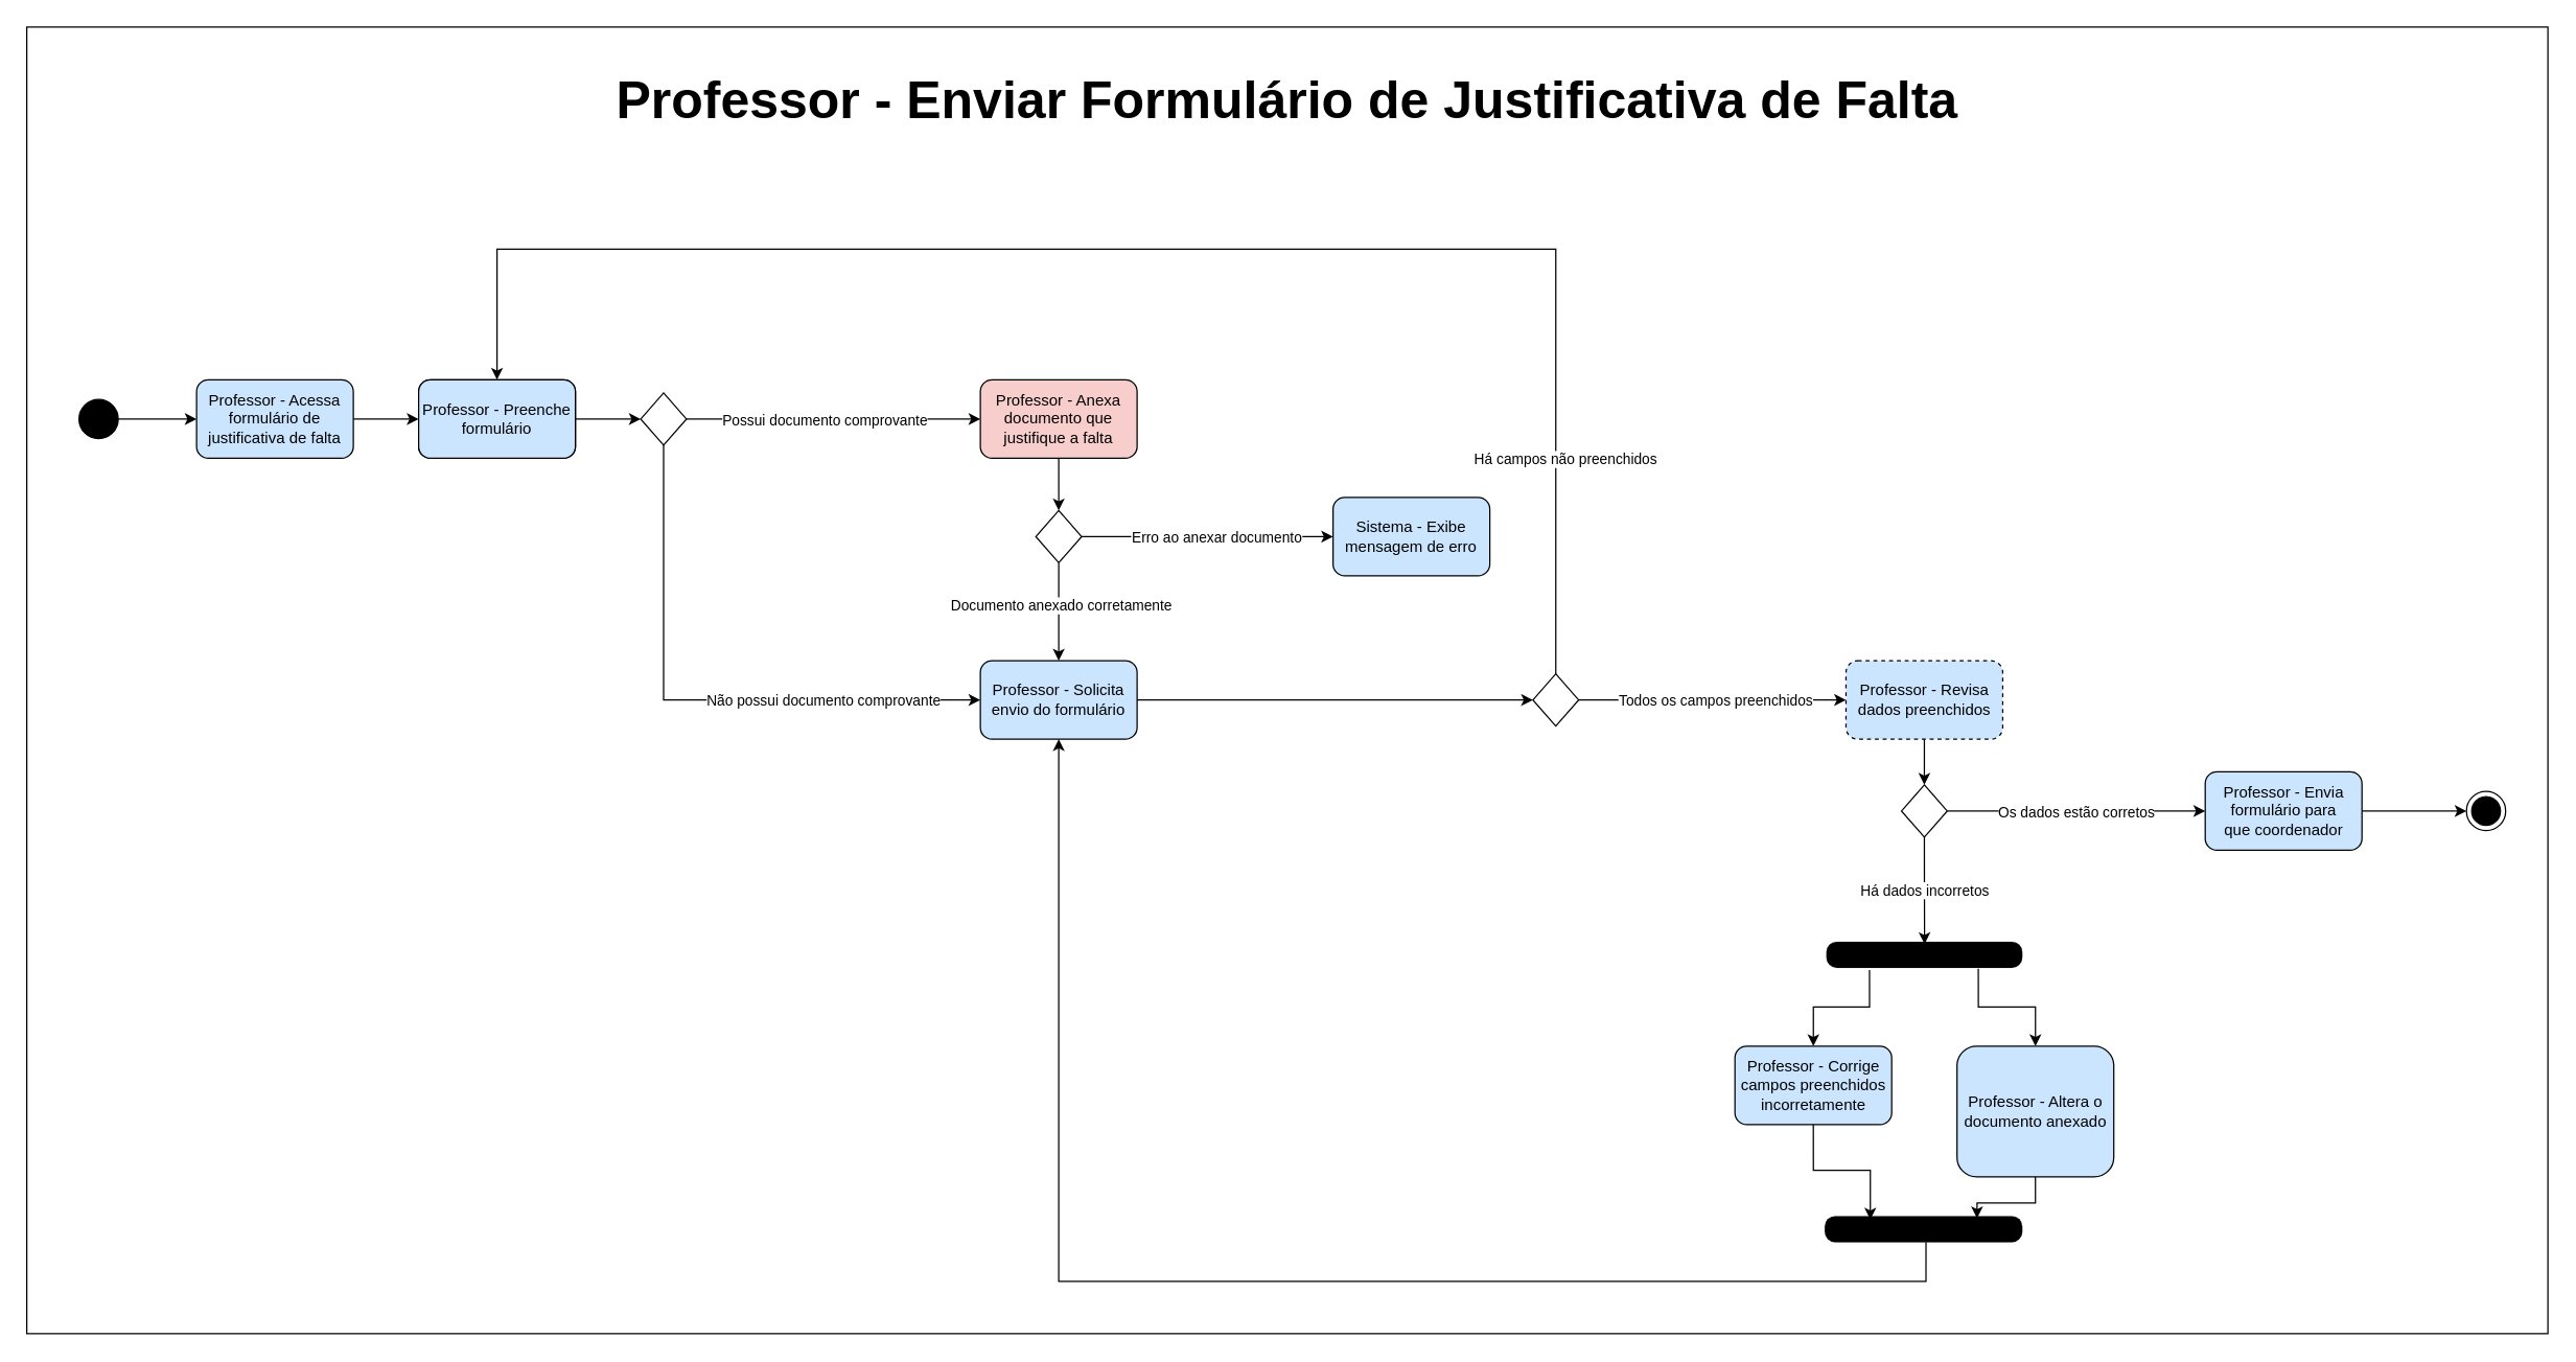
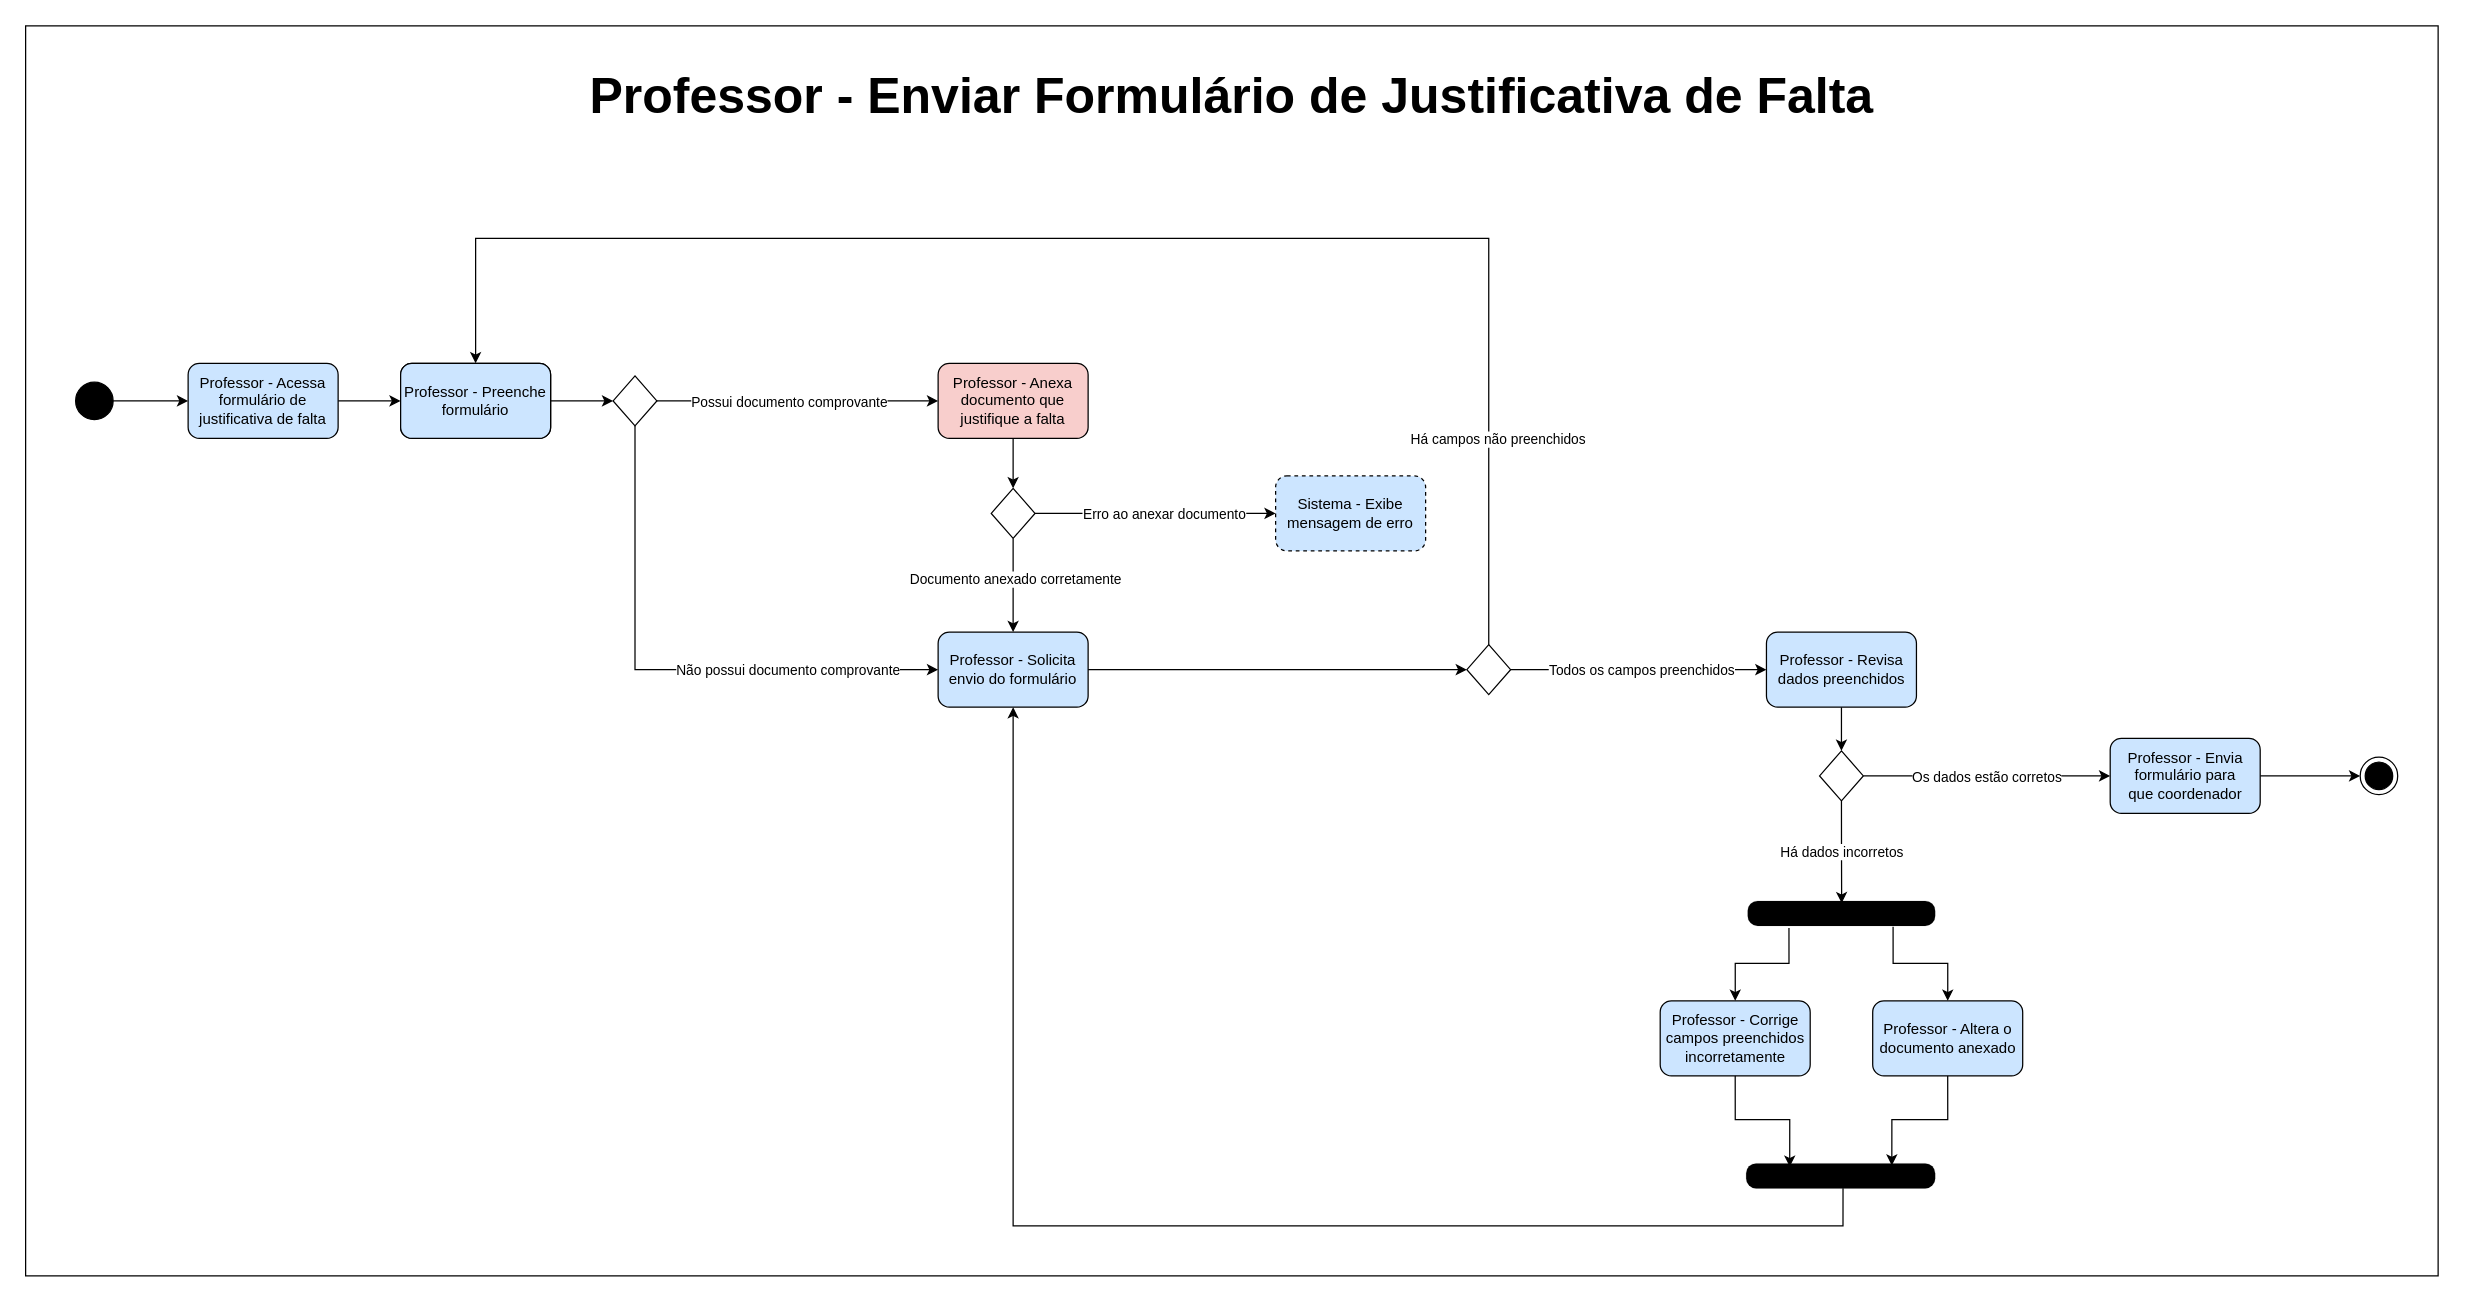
- <mxCell id="49" value="Sistema - Exibe mensagem de erro" style="rounded=1;whiteSpace=wrap;html=1;fillColor=#CCE5FF;" parent="1" vertex="1"><mxGeometry x="1020" y="380" width="120" height="60" as="geometry" /></mxCell>
+ <mxCell id="49" value="Sistema - Exibe mensagem de erro" style="rounded=1;whiteSpace=wrap;html=1;fillColor=#CCE5FF;dashed=1;" parent="1" vertex="1"><mxGeometry x="1020" y="380" width="120" height="60" as="geometry" /></mxCell>
- <mxCell id="30" value="Professor - Revisa dados preenchidos" style="rounded=1;whiteSpace=wrap;html=1;fillColor=#CCE5FF;arcSize=15;dashed=1;" parent="1" vertex="1"><mxGeometry x="1412.66" y="505" width="120" height="60" as="geometry" /></mxCell>
+ <mxCell id="30" value="Professor - Revisa dados preenchidos" style="rounded=1;whiteSpace=wrap;html=1;fillColor=#CCE5FF;arcSize=15;" parent="1" vertex="1"><mxGeometry x="1412.66" y="505" width="120" height="60" as="geometry" /></mxCell>
- <mxCell id="36" value="Professor - Altera o documento anexado" style="rounded=1;whiteSpace=wrap;html=1;fillColor=#CCE5FF;arcSize=15;" parent="1" vertex="1"><mxGeometry x="1497.66" y="800" width="120" height="100" as="geometry" /></mxCell>
+ <mxCell id="36" value="Professor - Altera o documento anexado" style="rounded=1;whiteSpace=wrap;html=1;fillColor=#CCE5FF;arcSize=15;" parent="1" vertex="1"><mxGeometry x="1497.66" y="800" width="120" height="60" as="geometry" /></mxCell>
